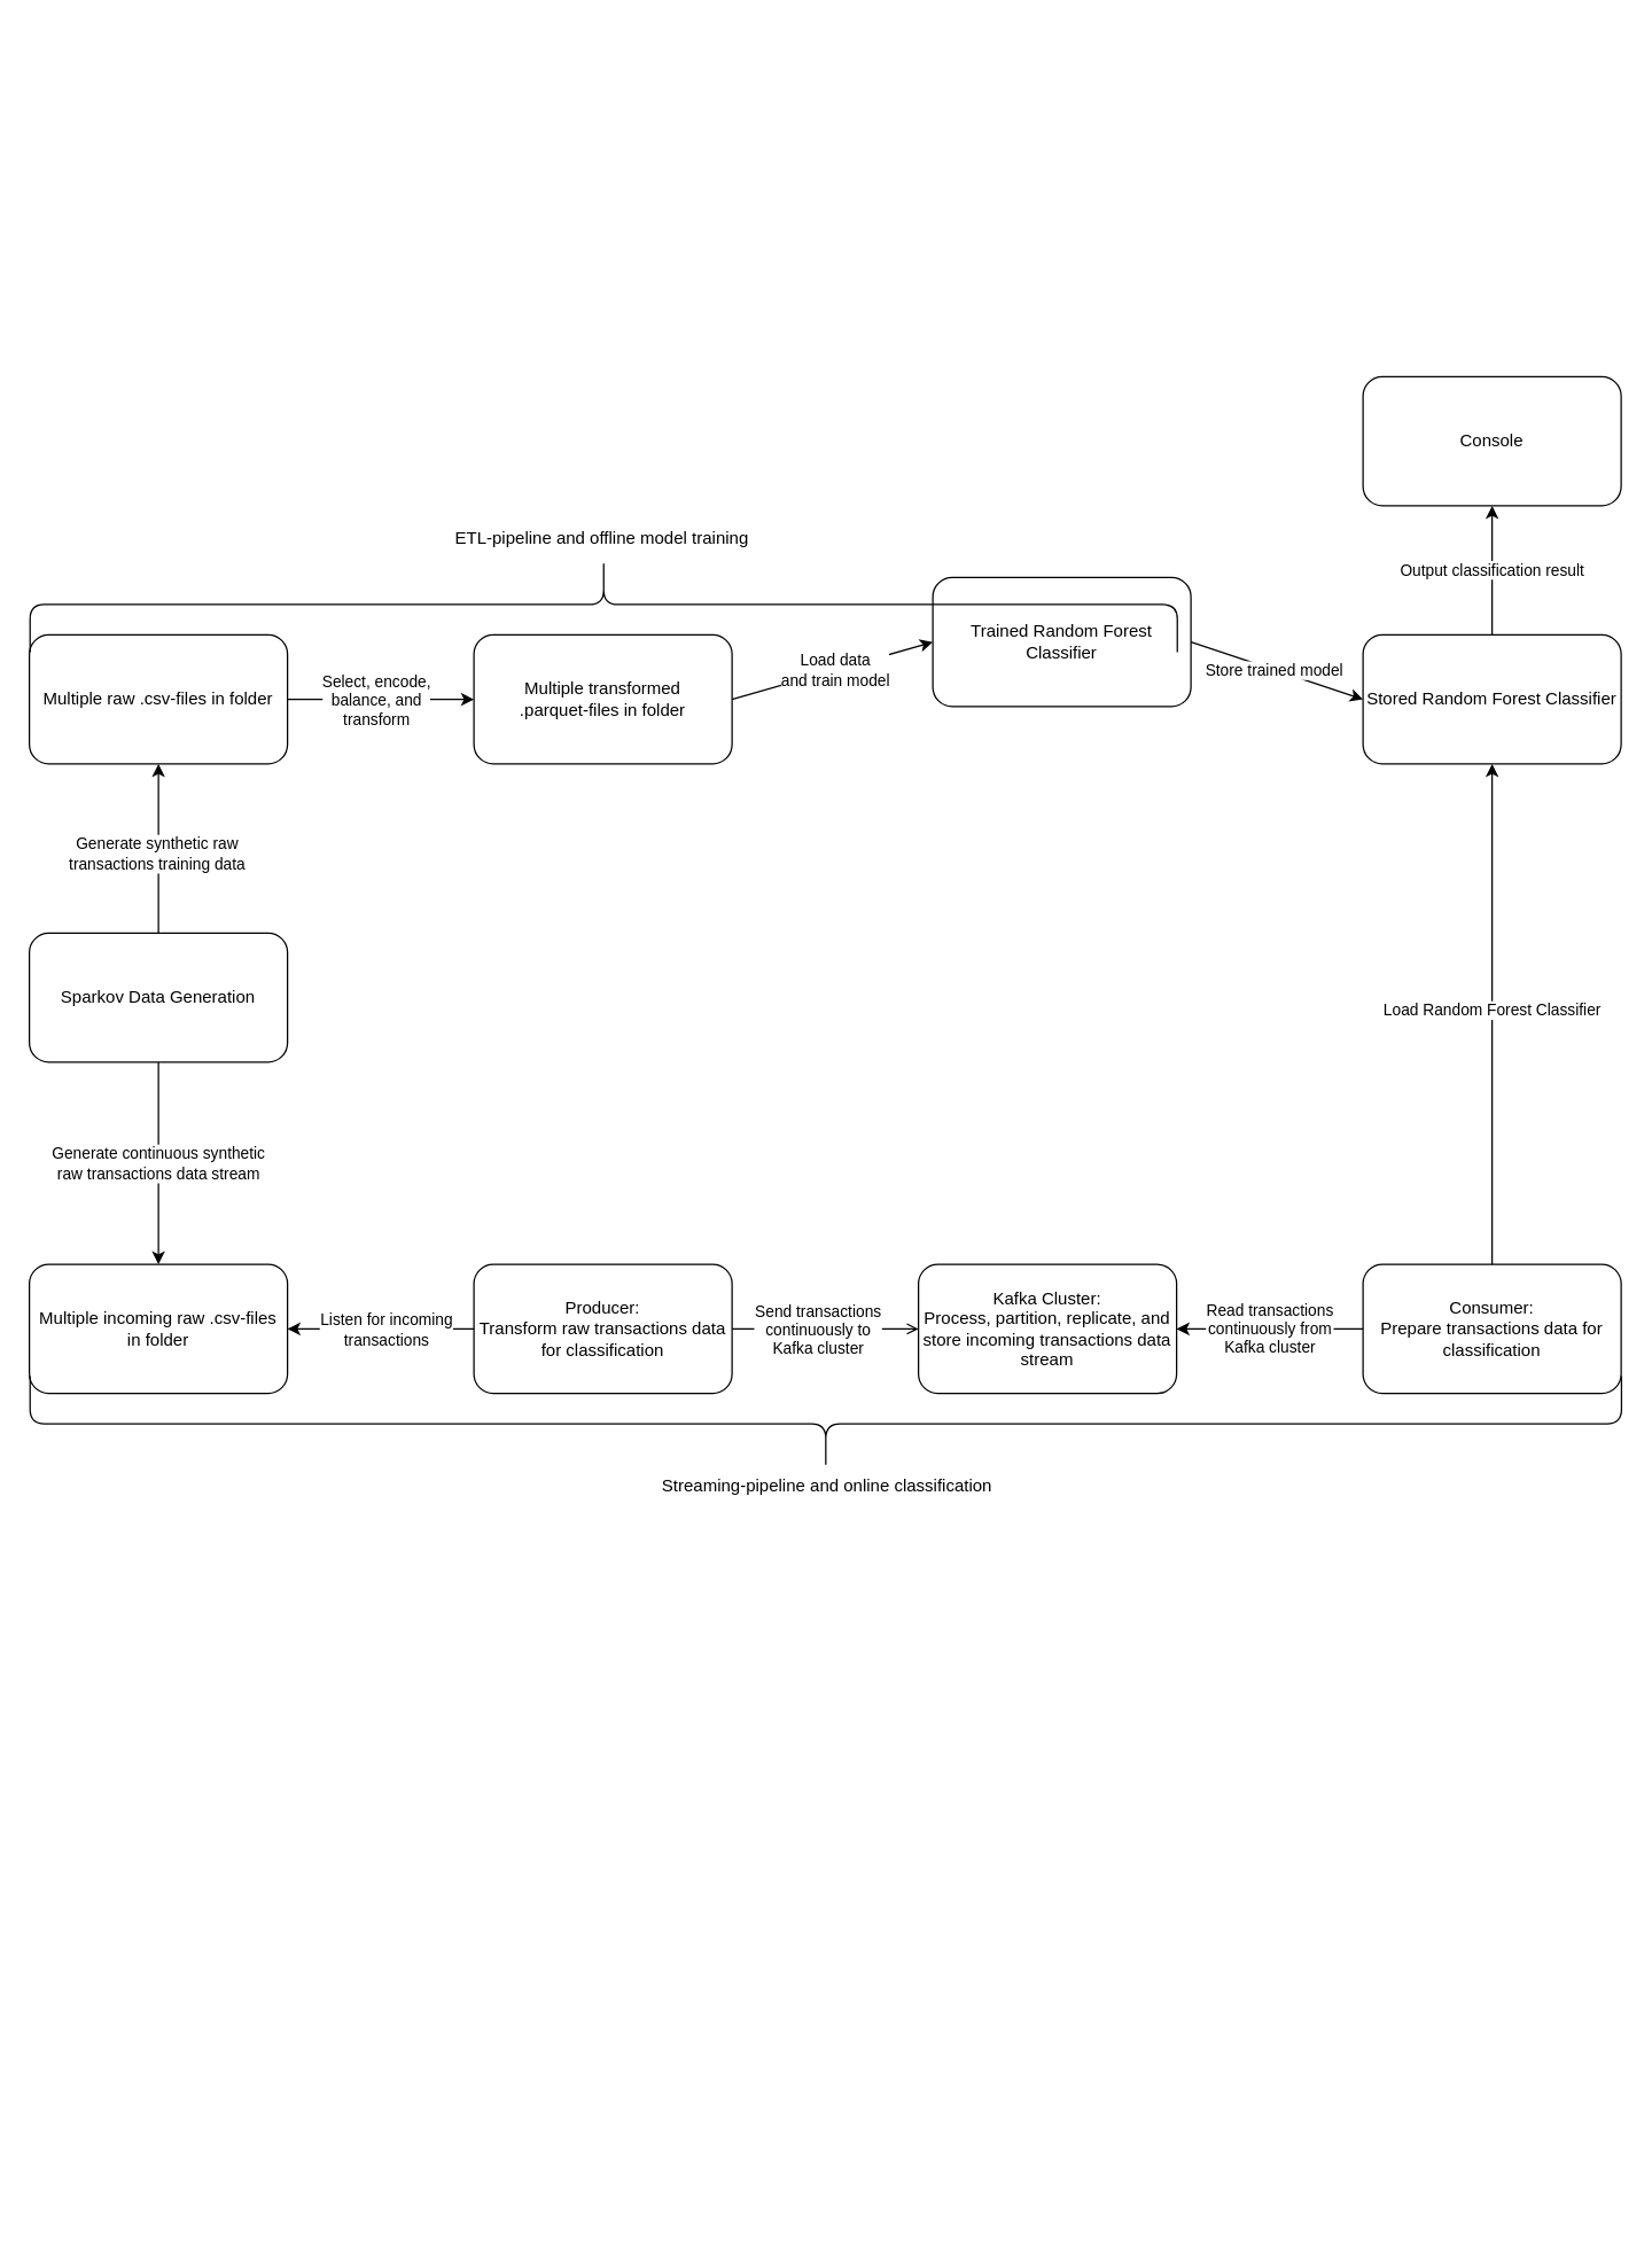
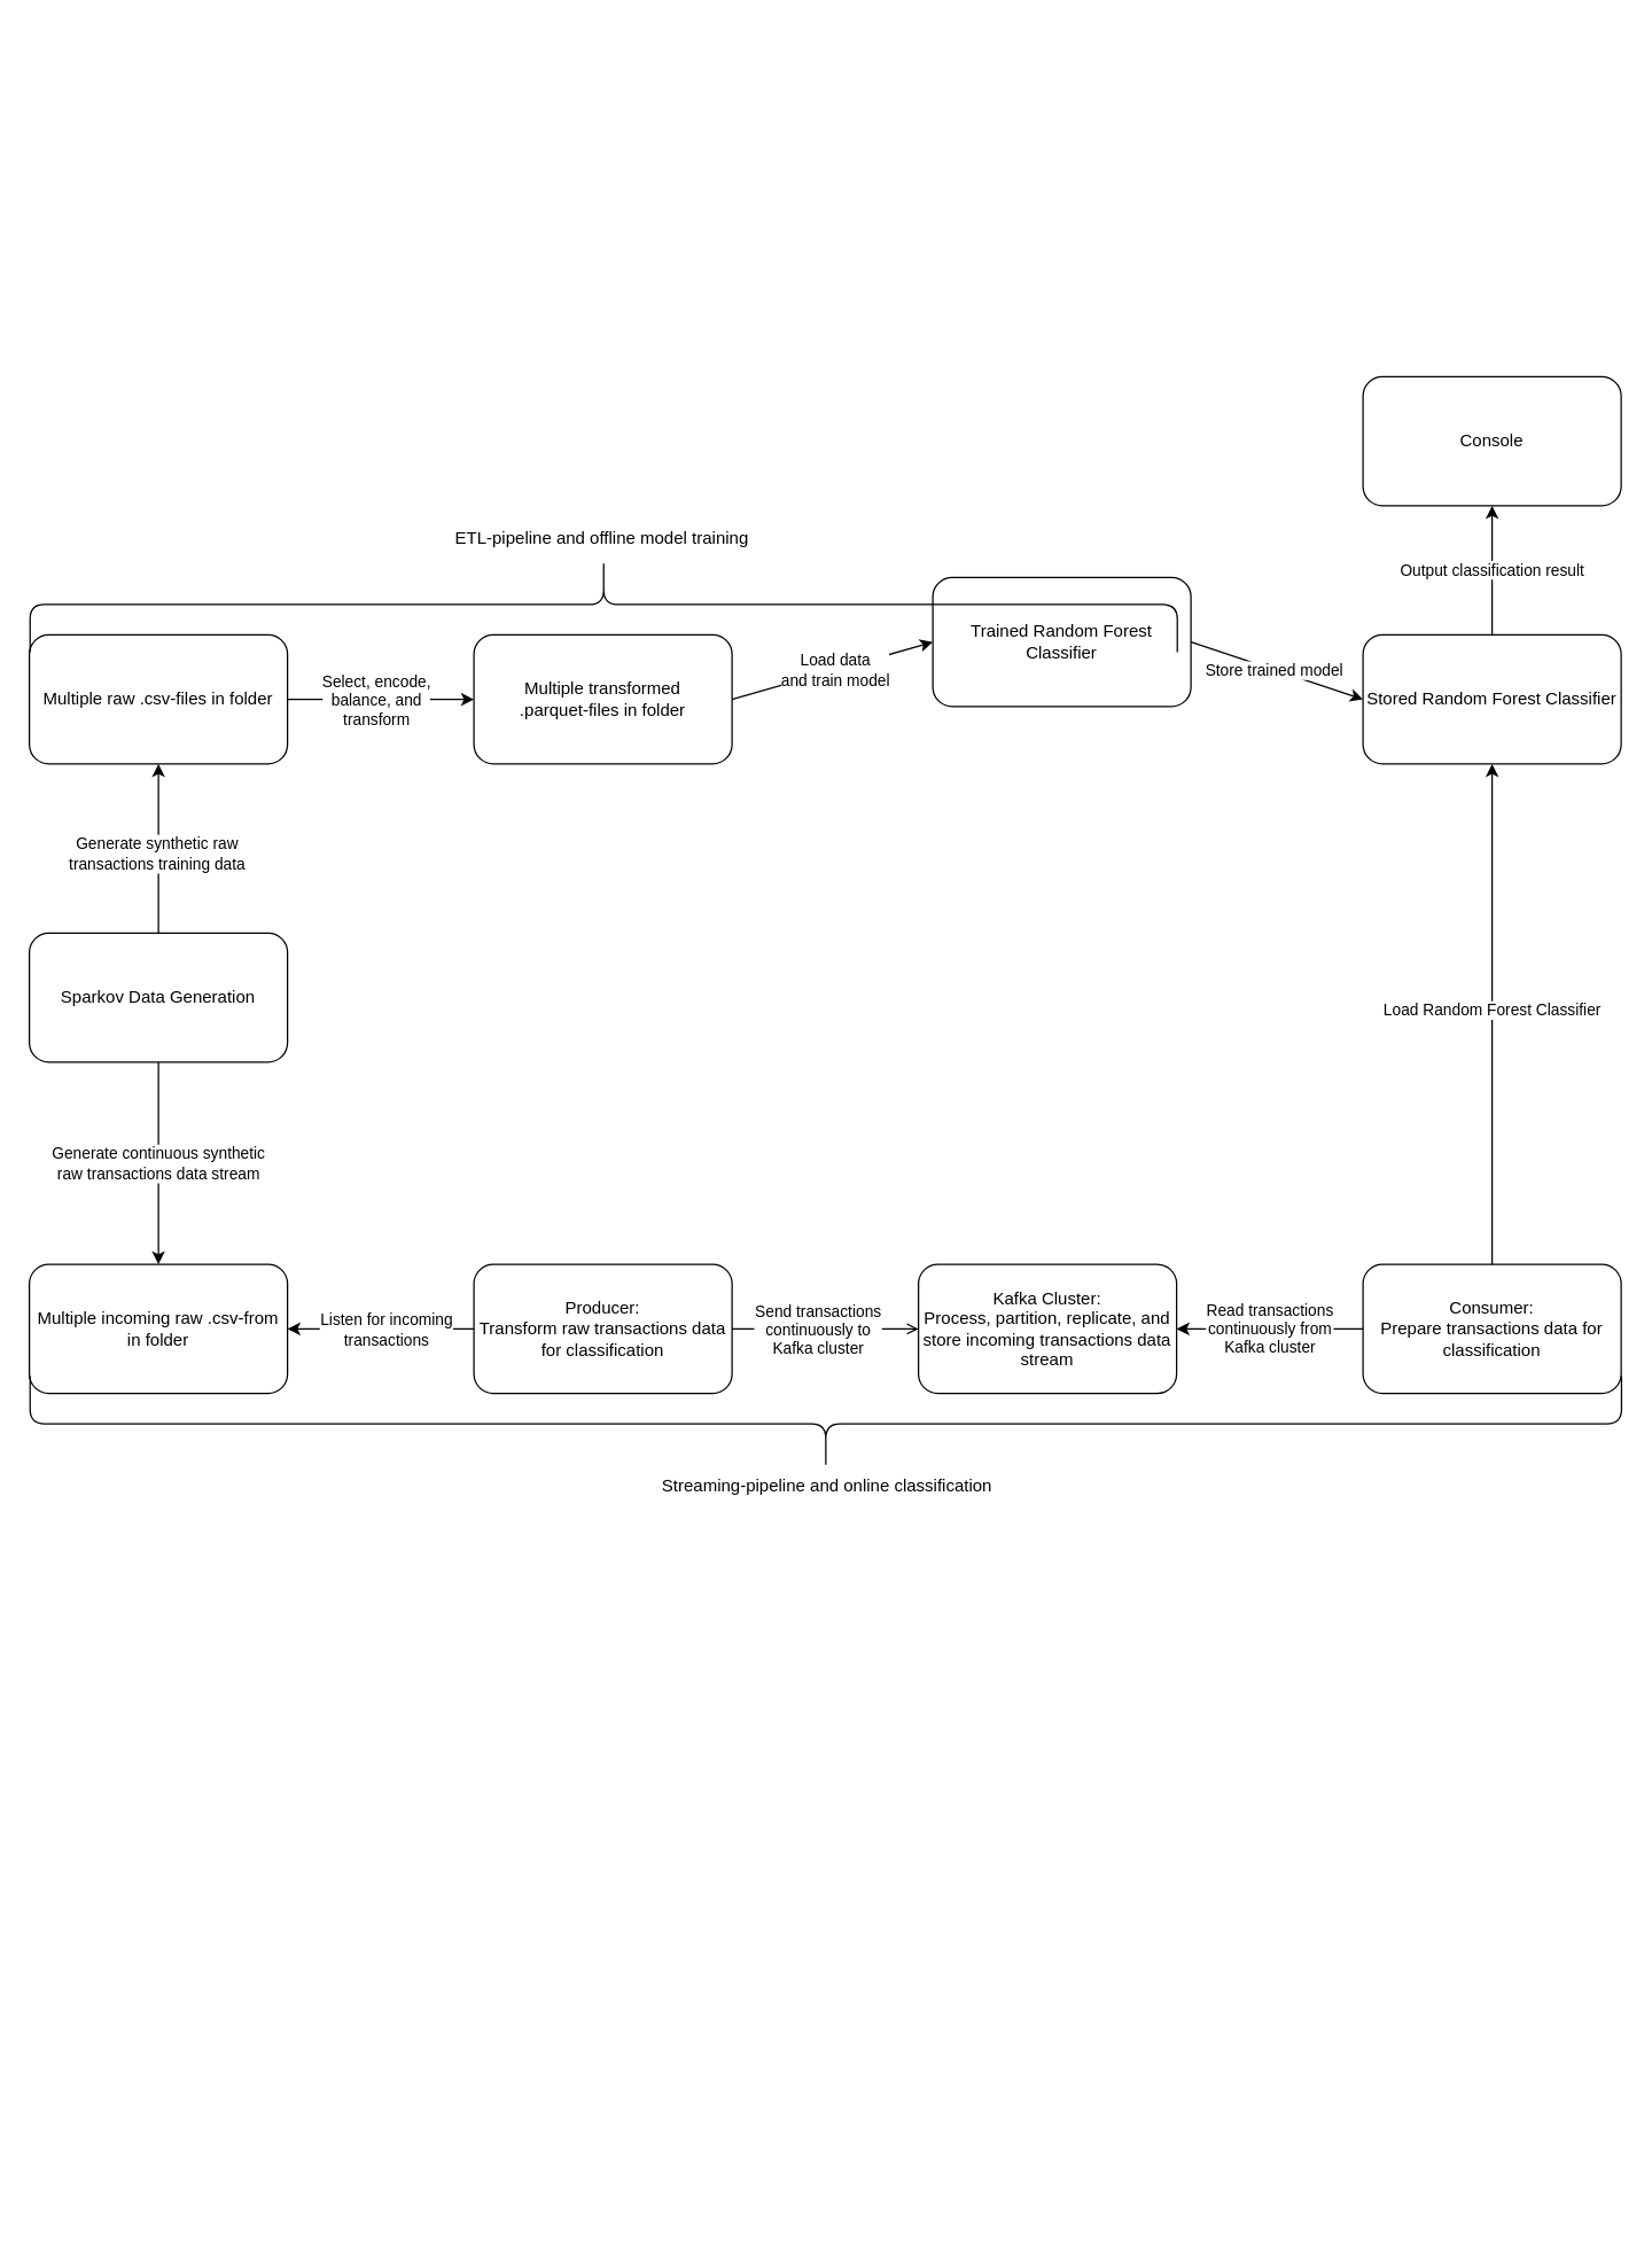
- <mxCell id="8" value="Multiple incoming raw .csv-files in folder" style="rounded=1;whiteSpace=wrap;html=1;" vertex="1" parent="1"><mxGeometry x="20" y="881" width="180" height="90" as="geometry" /></mxCell>
+ <mxCell id="8" value="Multiple incoming raw .csv-from in folder" style="rounded=1;whiteSpace=wrap;html=1;" vertex="1" parent="1"><mxGeometry x="20" y="881" width="180" height="90" as="geometry" /></mxCell>
